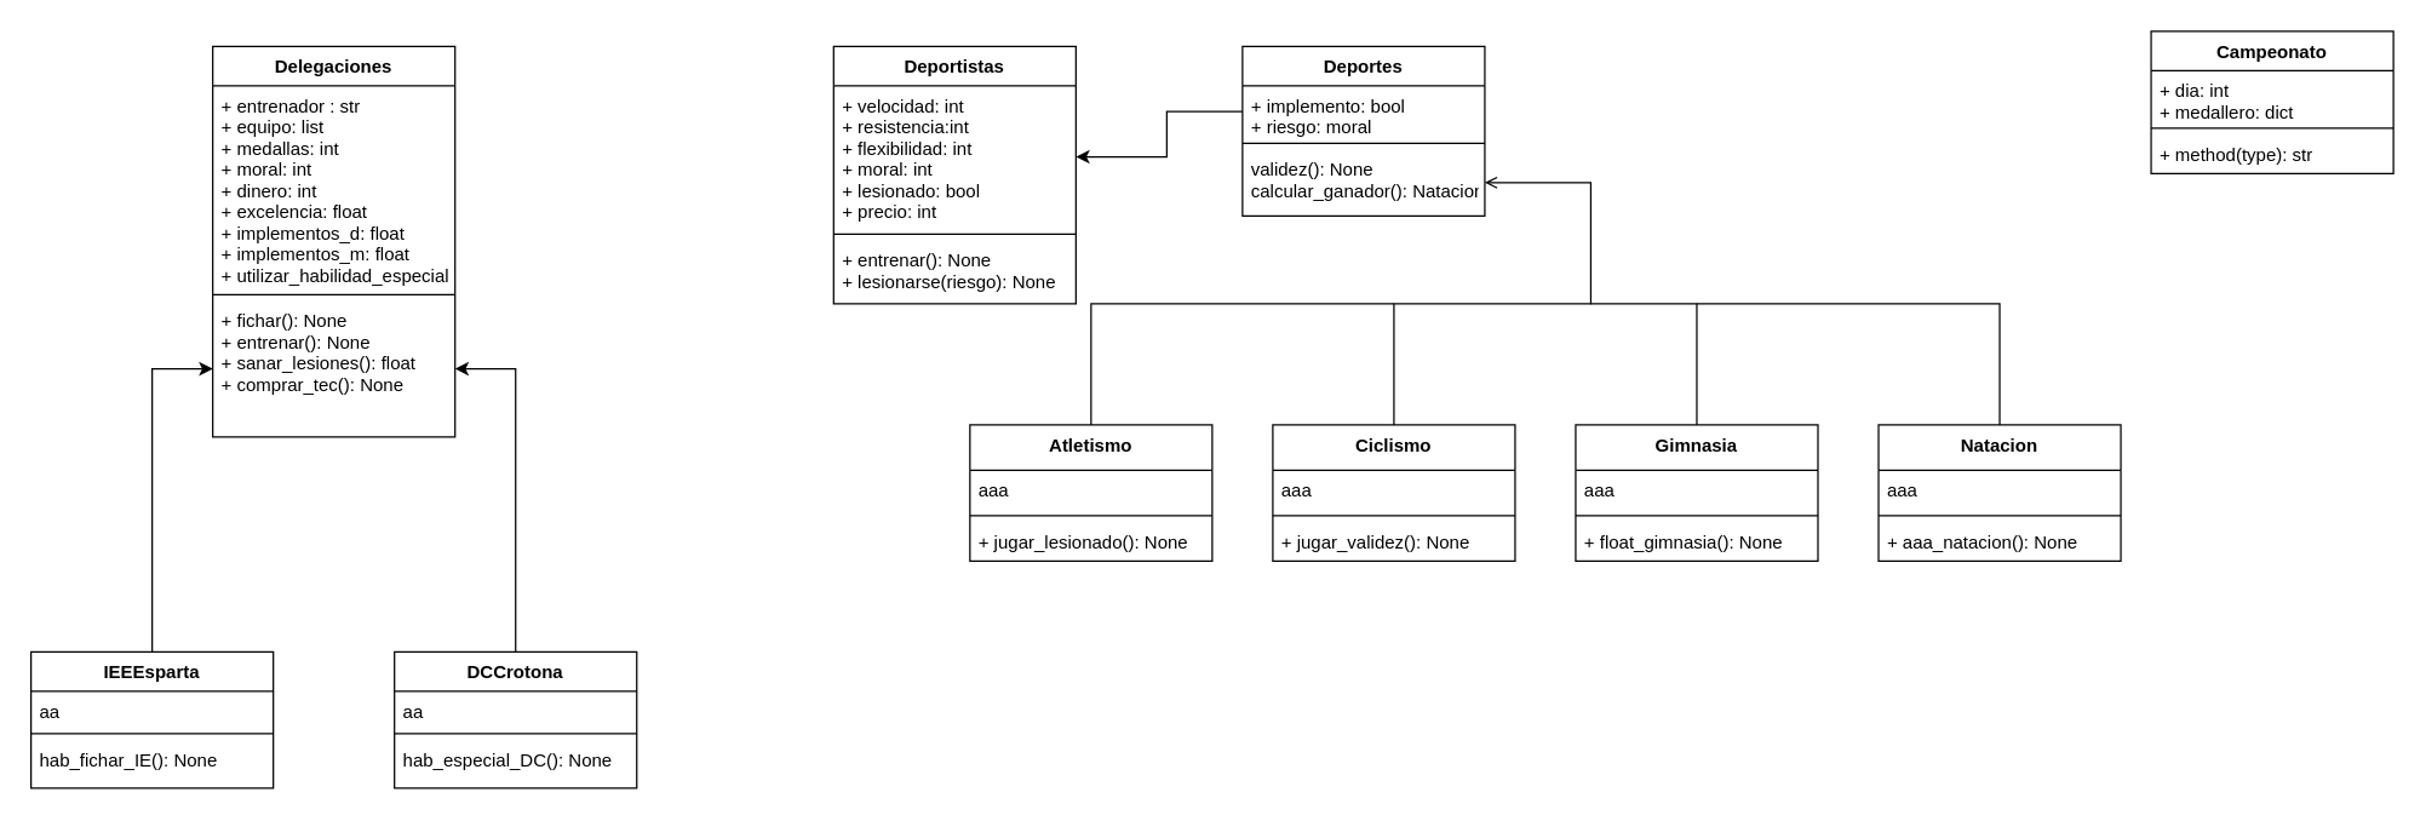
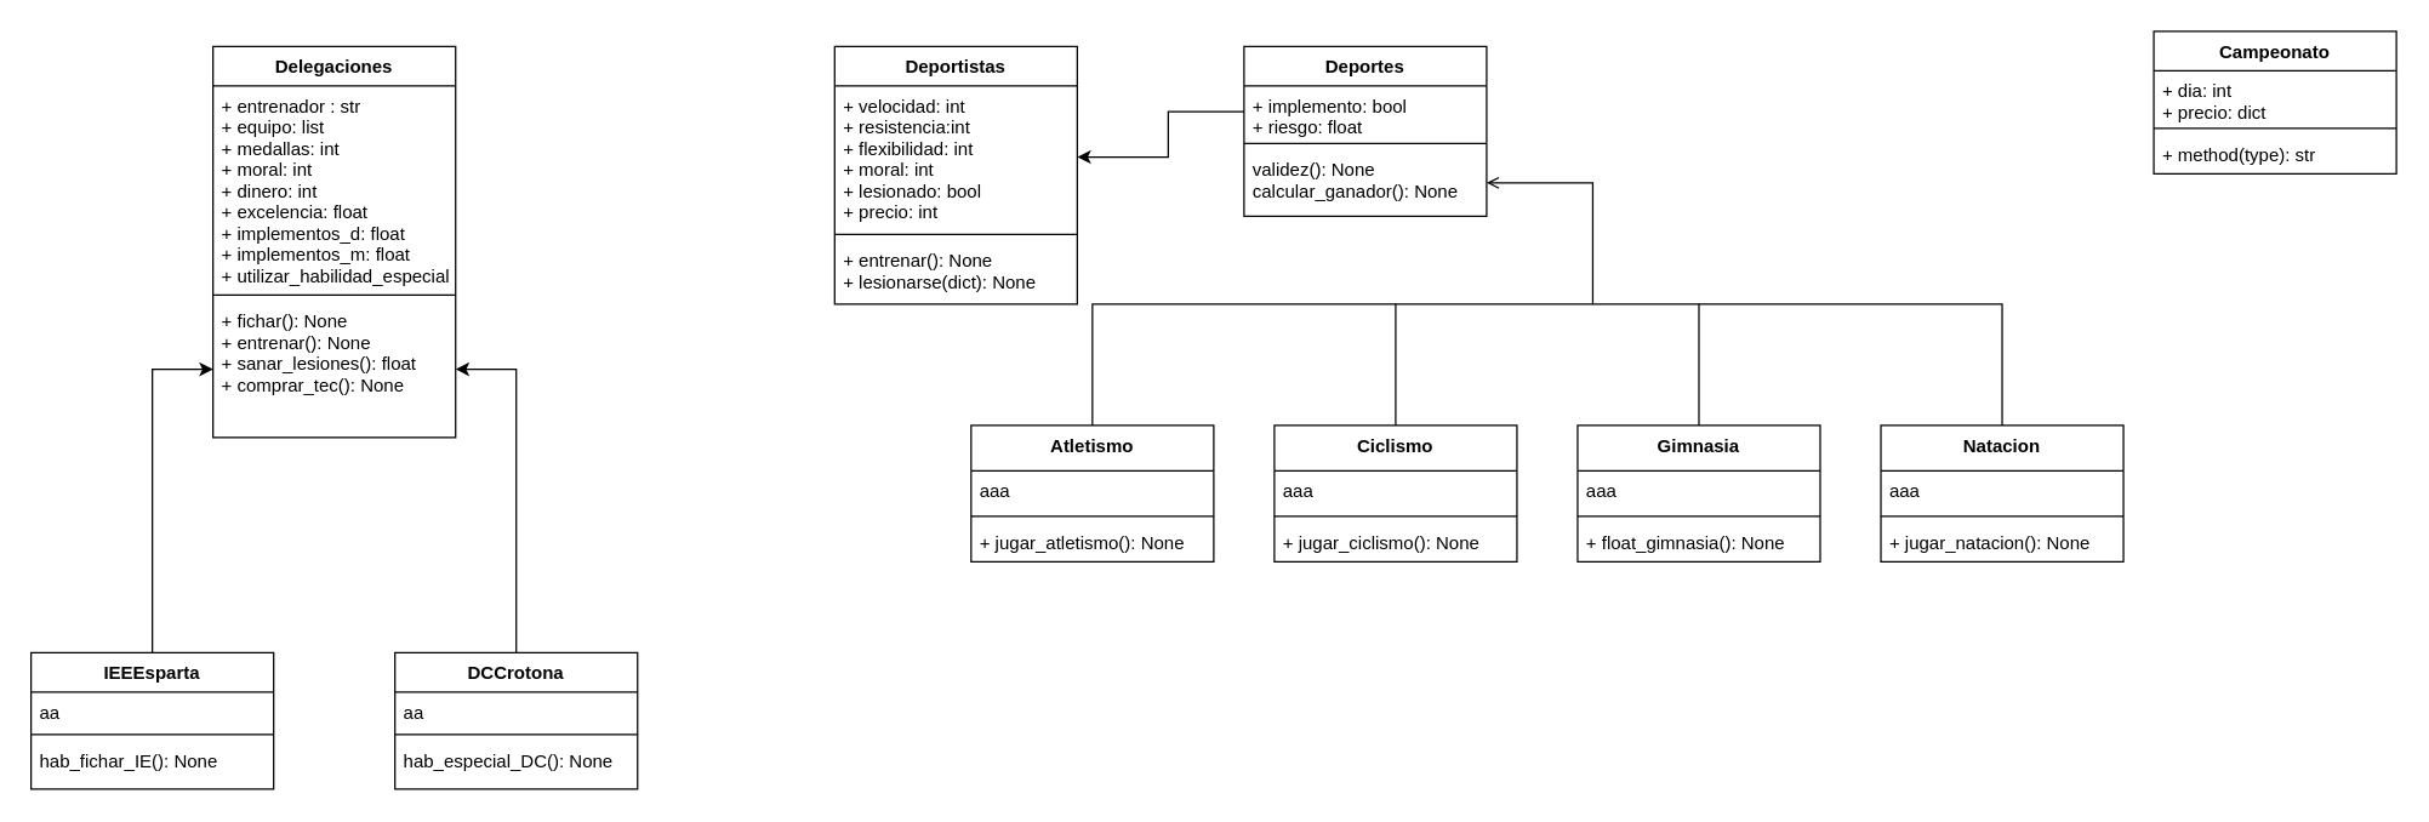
- <mxCell id="20" value="+ dia: int&#10;+ medallero: dict" style="text;strokeColor=none;fillColor=none;align=left;verticalAlign=top;spacingLeft=4;spacingRight=4;overflow=hidden;rotatable=0;points=[[0,0.5],[1,0.5]];portConstraint=eastwest;" vertex="1" parent="19"><mxGeometry y="26" width="160" height="34" as="geometry" /></mxCell>
+ <mxCell id="20" value="+ dia: int&#10;+ precio: dict" style="text;strokeColor=none;fillColor=none;align=left;verticalAlign=top;spacingLeft=4;spacingRight=4;overflow=hidden;rotatable=0;points=[[0,0.5],[1,0.5]];portConstraint=eastwest;" vertex="1" parent="19"><mxGeometry y="26" width="160" height="34" as="geometry" /></mxCell>
- <mxCell id="45" value="+ implemento: bool&#10;+ riesgo: moral" style="text;strokeColor=none;fillColor=none;align=left;verticalAlign=top;spacingLeft=4;spacingRight=4;overflow=hidden;rotatable=0;points=[[0,0.5],[1,0.5]];portConstraint=eastwest;" vertex="1" parent="44"><mxGeometry y="26" width="160" height="34" as="geometry" /></mxCell>
+ <mxCell id="45" value="+ implemento: bool&#10;+ riesgo: float" style="text;strokeColor=none;fillColor=none;align=left;verticalAlign=top;spacingLeft=4;spacingRight=4;overflow=hidden;rotatable=0;points=[[0,0.5],[1,0.5]];portConstraint=eastwest;" vertex="1" parent="44"><mxGeometry y="26" width="160" height="34" as="geometry" /></mxCell>
- <mxCell id="47" value="validez(): None&#10;calcular_ganador(): Natacion" style="text;strokeColor=none;fillColor=none;align=left;verticalAlign=top;spacingLeft=4;spacingRight=4;overflow=hidden;rotatable=0;points=[[0,0.5],[1,0.5]];portConstraint=eastwest;" vertex="1" parent="44"><mxGeometry y="68" width="160" height="44" as="geometry" /></mxCell>
+ <mxCell id="47" value="validez(): None&#10;calcular_ganador(): None" style="text;strokeColor=none;fillColor=none;align=left;verticalAlign=top;spacingLeft=4;spacingRight=4;overflow=hidden;rotatable=0;points=[[0,0.5],[1,0.5]];portConstraint=eastwest;" vertex="1" parent="44"><mxGeometry y="68" width="160" height="44" as="geometry" /></mxCell>
- <mxCell id="43" value="+ entrenar(): None&#10;+ lesionarse(riesgo): None" style="text;strokeColor=none;fillColor=none;align=left;verticalAlign=top;spacingLeft=4;spacingRight=4;overflow=hidden;rotatable=0;points=[[0,0.5],[1,0.5]];portConstraint=eastwest;" vertex="1" parent="40"><mxGeometry y="128" width="160" height="42" as="geometry" /></mxCell>
+ <mxCell id="43" value="+ entrenar(): None&#10;+ lesionarse(dict): None" style="text;strokeColor=none;fillColor=none;align=left;verticalAlign=top;spacingLeft=4;spacingRight=4;overflow=hidden;rotatable=0;points=[[0,0.5],[1,0.5]];portConstraint=eastwest;" vertex="1" parent="40"><mxGeometry y="128" width="160" height="42" as="geometry" /></mxCell>
- <mxCell id="38" value="+ jugar_lesionado(): None" style="text;strokeColor=none;fillColor=none;align=left;verticalAlign=top;spacingLeft=4;spacingRight=4;overflow=hidden;rotatable=0;points=[[0,0.5],[1,0.5]];portConstraint=eastwest;" vertex="1" parent="35"><mxGeometry y="64" width="160" height="26" as="geometry" /></mxCell>
+ <mxCell id="38" value="+ jugar_atletismo(): None" style="text;strokeColor=none;fillColor=none;align=left;verticalAlign=top;spacingLeft=4;spacingRight=4;overflow=hidden;rotatable=0;points=[[0,0.5],[1,0.5]];portConstraint=eastwest;" vertex="1" parent="35"><mxGeometry y="64" width="160" height="26" as="geometry" /></mxCell>
- <mxCell id="26" value="+ jugar_validez(): None" style="text;strokeColor=none;fillColor=none;align=left;verticalAlign=top;spacingLeft=4;spacingRight=4;overflow=hidden;rotatable=0;points=[[0,0.5],[1,0.5]];portConstraint=eastwest;" vertex="1" parent="23"><mxGeometry y="64" width="160" height="26" as="geometry" /></mxCell>
+ <mxCell id="26" value="+ jugar_ciclismo(): None" style="text;strokeColor=none;fillColor=none;align=left;verticalAlign=top;spacingLeft=4;spacingRight=4;overflow=hidden;rotatable=0;points=[[0,0.5],[1,0.5]];portConstraint=eastwest;" vertex="1" parent="23"><mxGeometry y="64" width="160" height="26" as="geometry" /></mxCell>
- <mxCell id="34" value="+ aaa_natacion(): None" style="text;strokeColor=none;fillColor=none;align=left;verticalAlign=top;spacingLeft=4;spacingRight=4;overflow=hidden;rotatable=0;points=[[0,0.5],[1,0.5]];portConstraint=eastwest;" vertex="1" parent="31"><mxGeometry y="64" width="160" height="26" as="geometry" /></mxCell>
+ <mxCell id="34" value="+ jugar_natacion(): None" style="text;strokeColor=none;fillColor=none;align=left;verticalAlign=top;spacingLeft=4;spacingRight=4;overflow=hidden;rotatable=0;points=[[0,0.5],[1,0.5]];portConstraint=eastwest;" vertex="1" parent="31"><mxGeometry y="64" width="160" height="26" as="geometry" /></mxCell>
